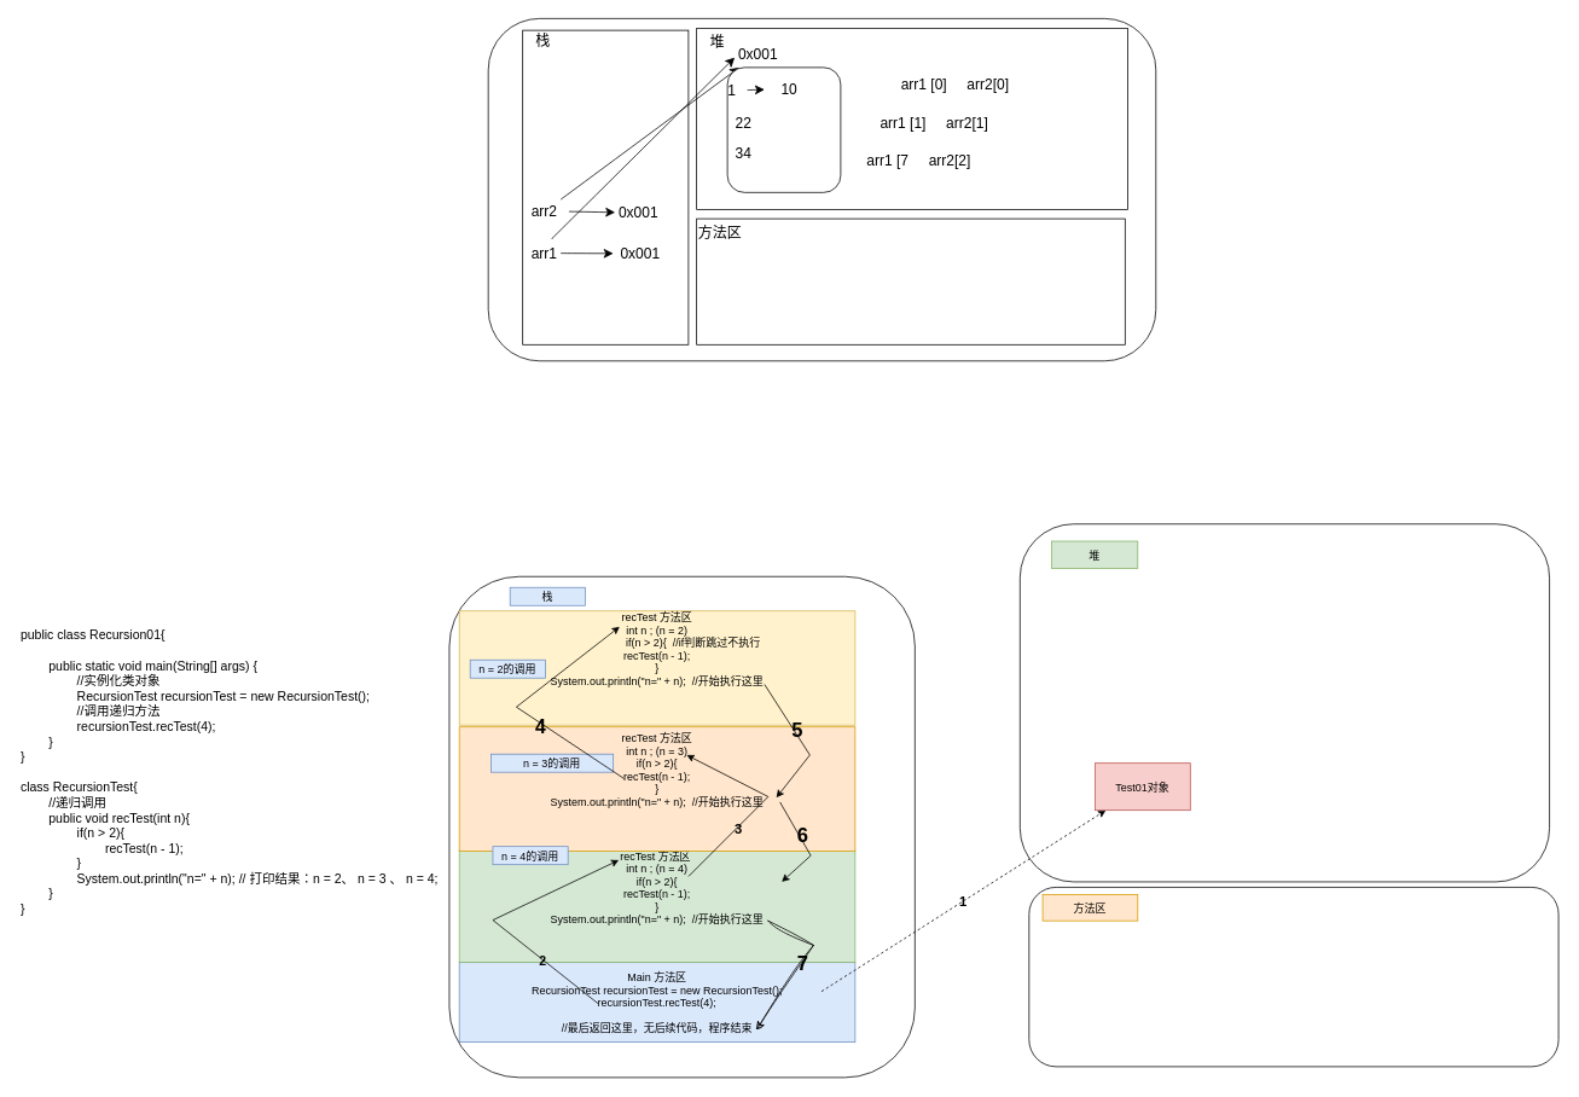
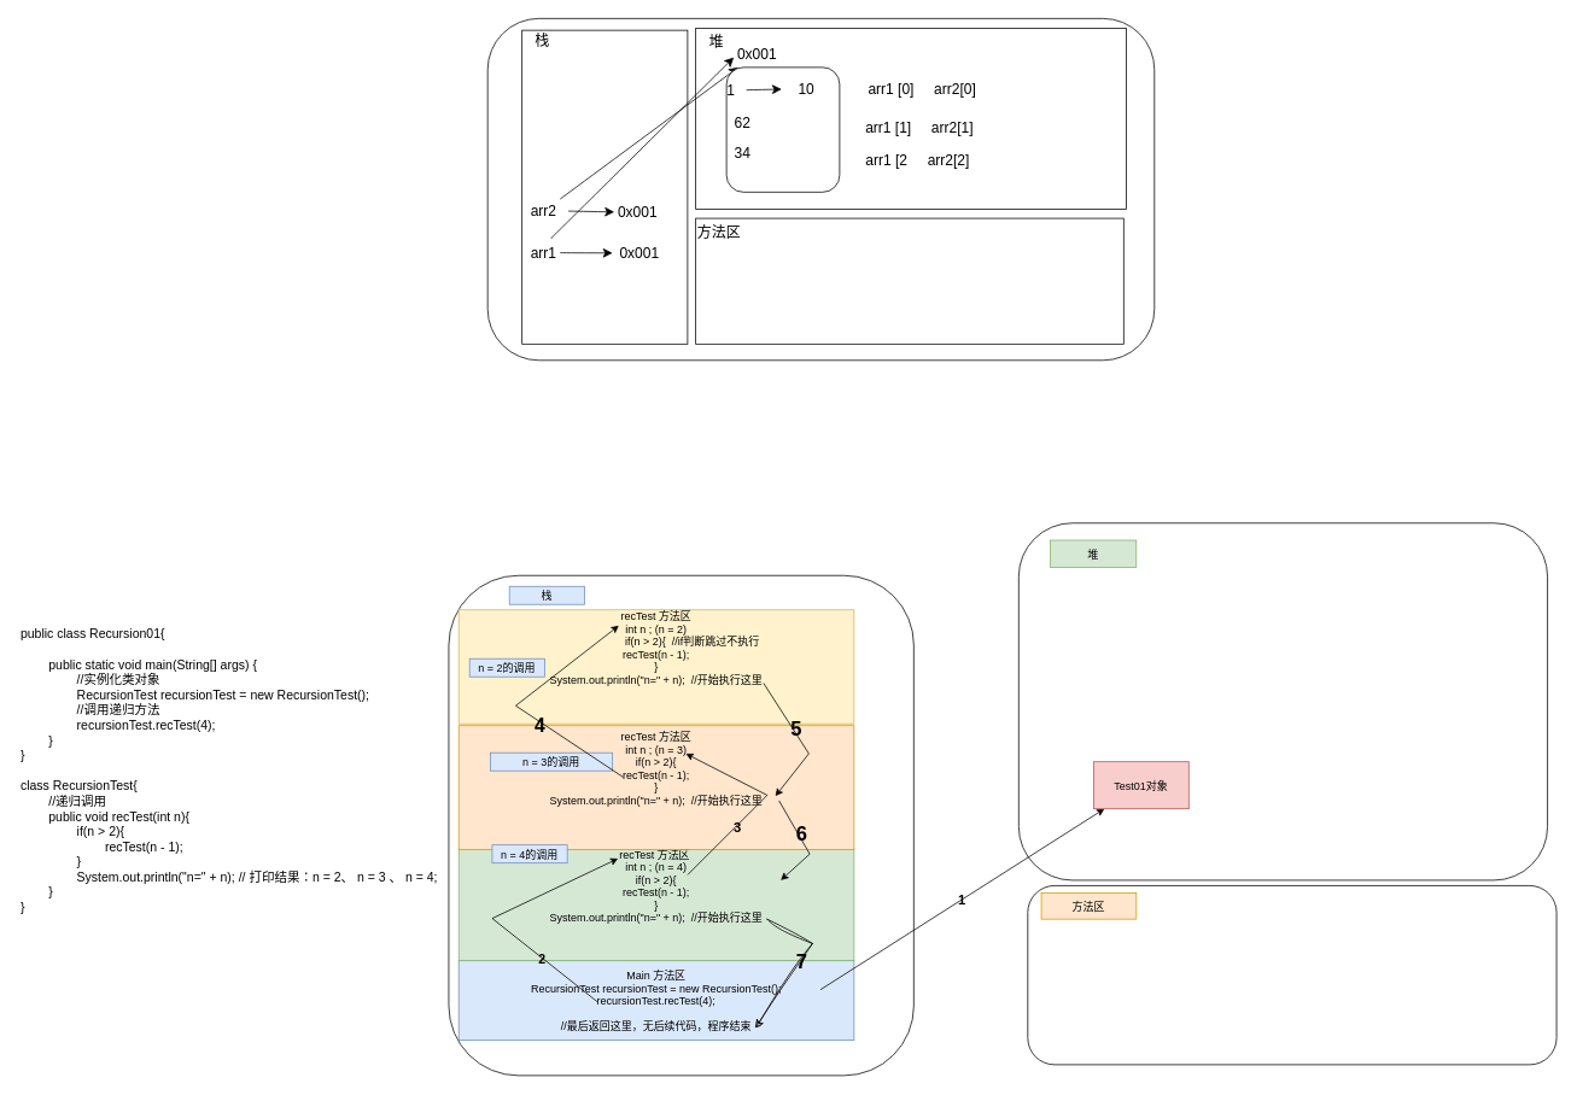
- <mxCell id="23" value="arr1 [0]&amp;nbsp; &amp;nbsp; &amp;nbsp;arr2[0]" style="text;html=1;align=center;verticalAlign=middle;whiteSpace=wrap;rounded=0;fontSize=16;" vertex="1" parent="1"><mxGeometry x="965" y="77" width="177" height="31" as="geometry" /></mxCell>
+ <mxCell id="23" value="arr1 [0]&amp;nbsp; &amp;nbsp; &amp;nbsp;arr2[0]" style="text;html=1;align=center;verticalAlign=middle;whiteSpace=wrap;rounded=0;fontSize=16;" vertex="1" parent="1"><mxGeometry x="930" y="82" width="177" height="31" as="geometry" /></mxCell>
- <mxCell id="24" value="10" style="text;html=1;align=center;verticalAlign=middle;whiteSpace=wrap;rounded=0;fontSize=16;" vertex="1" parent="1"><mxGeometry x="843" y="82" width="55" height="31" as="geometry" /></mxCell>
+ <mxCell id="24" value="10" style="text;html=1;align=center;verticalAlign=middle;whiteSpace=wrap;rounded=0;fontSize=16;" vertex="1" parent="1"><mxGeometry x="863" y="82" width="55" height="31" as="geometry" /></mxCell>
- <mxCell id="22" value="22" style="text;html=1;align=center;verticalAlign=middle;whiteSpace=wrap;rounded=0;fontSize=16;" vertex="1" parent="1"><mxGeometry x="790" y="123" width="60" height="26" as="geometry" /></mxCell>
+ <mxCell id="22" value="62" style="text;html=1;align=center;verticalAlign=middle;whiteSpace=wrap;rounded=0;fontSize=16;" vertex="1" parent="1"><mxGeometry x="790" y="123" width="60" height="26" as="geometry" /></mxCell>
- <mxCell id="25" value="arr1 [1]&amp;nbsp; &amp;nbsp; &amp;nbsp;arr2[1]" style="text;html=1;align=center;verticalAlign=middle;whiteSpace=wrap;rounded=0;fontSize=16;" vertex="1" parent="1"><mxGeometry x="942" y="120" width="177" height="31" as="geometry" /></mxCell>
+ <mxCell id="25" value="arr1 [1]&amp;nbsp; &amp;nbsp; &amp;nbsp;arr2[1]" style="text;html=1;align=center;verticalAlign=middle;whiteSpace=wrap;rounded=0;fontSize=16;" vertex="1" parent="1"><mxGeometry x="927" y="125" width="177" height="31" as="geometry" /></mxCell>
- <mxCell id="26" value="arr1 [7&amp;nbsp; &amp;nbsp; &amp;nbsp;arr2[2]" style="text;html=1;align=center;verticalAlign=middle;whiteSpace=wrap;rounded=0;fontSize=16;" vertex="1" parent="1"><mxGeometry x="925" y="161" width="177" height="31" as="geometry" /></mxCell>
+ <mxCell id="26" value="arr1 [2&amp;nbsp; &amp;nbsp; &amp;nbsp;arr2[2]" style="text;html=1;align=center;verticalAlign=middle;whiteSpace=wrap;rounded=0;fontSize=16;" vertex="1" parent="1"><mxGeometry x="925" y="161" width="177" height="31" as="geometry" /></mxCell>
- <mxCell id="33" value="1" style="endArrow=classic;rounded=1;hachureGap=4;fontFamily=Helvetica;labelBackgroundColor=none;fontColor=default;strokeColor=default;exitX=0.915;exitY=0.364;exitDx=0;exitDy=0;exitPerimeter=0;labelBorderColor=none;curved=0;fontStyle=1;fontSize=15;textShadow=0;dashed=1;" edge="1" parent="1" source="32" target="34"><mxGeometry x="0.0" width="50" height="50" relative="1" as="geometry"><mxPoint x="744" y="1054" as="sourcePoint" /><mxPoint x="794" y="1004" as="targetPoint" /><mxPoint as="offset" /></mxGeometry></mxCell>
+ <mxCell id="33" value="1" style="endArrow=classic;rounded=1;hachureGap=4;fontFamily=Helvetica;labelBackgroundColor=none;fontColor=default;strokeColor=default;exitX=0.915;exitY=0.364;exitDx=0;exitDy=0;exitPerimeter=0;labelBorderColor=none;curved=0;fontStyle=1;fontSize=15;textShadow=0;" edge="1" parent="1" source="32" target="34"><mxGeometry x="0.0" width="50" height="50" relative="1" as="geometry"><mxPoint x="744" y="1054" as="sourcePoint" /><mxPoint x="794" y="1004" as="targetPoint" /><mxPoint as="offset" /></mxGeometry></mxCell>
